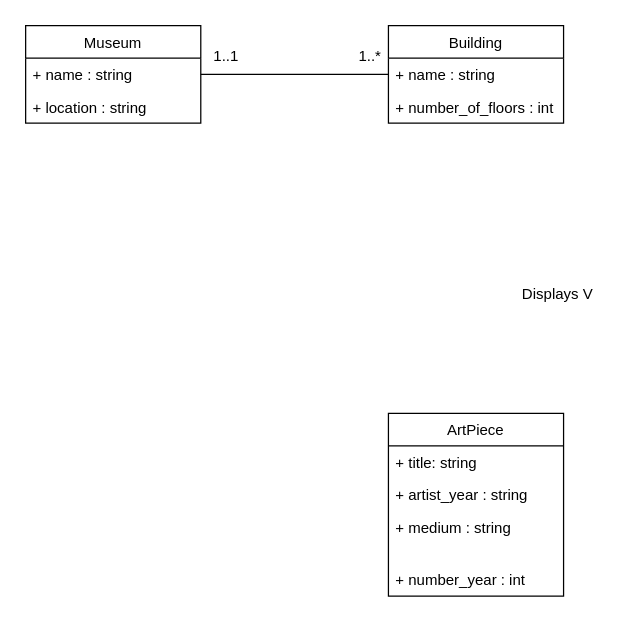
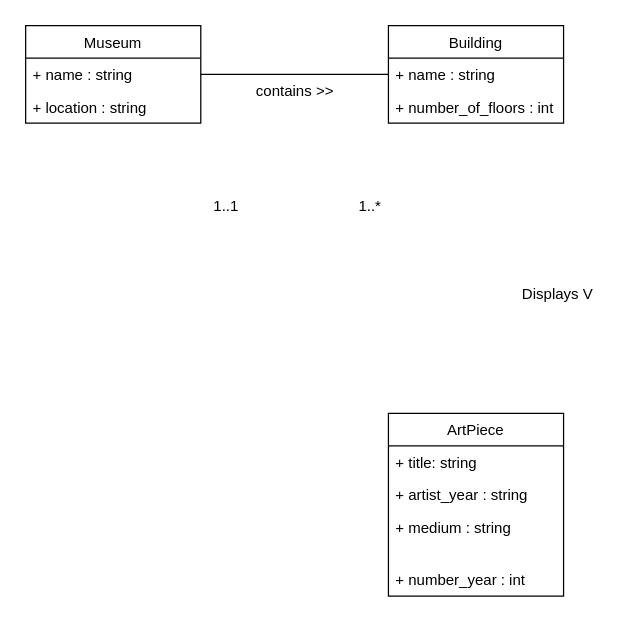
- <mxCell id="9" value="1..1" style="text;html=1;align=center;verticalAlign=middle;resizable=0;points=[];autosize=1;strokeColor=none;fillColor=none;" vertex="1" parent="1"><mxGeometry x="160" y="35" width="40" height="20" as="geometry" /></mxCell>
+ <mxCell id="9" value="1..1" style="text;html=1;align=center;verticalAlign=middle;resizable=0;points=[];autosize=1;strokeColor=none;fillColor=none;" vertex="1" parent="1"><mxGeometry x="160" y="155" width="40" height="20" as="geometry" /></mxCell>
- <mxCell id="10" value="1..*" style="text;html=1;align=center;verticalAlign=middle;resizable=0;points=[];autosize=1;strokeColor=none;fillColor=none;" vertex="1" parent="1"><mxGeometry x="280" y="35" width="30" height="20" as="geometry" /></mxCell>
+ <mxCell id="10" value="1..*" style="text;html=1;align=center;verticalAlign=middle;resizable=0;points=[];autosize=1;strokeColor=none;fillColor=none;" vertex="1" parent="1"><mxGeometry x="280" y="155" width="30" height="20" as="geometry" /></mxCell>
+ <mxCell id="17" value="contains &amp;gt;&amp;gt;" style="text;html=1;align=center;verticalAlign=middle;resizable=0;points=[];autosize=1;strokeColor=none;fillColor=none;" vertex="1" parent="1"><mxGeometry x="195" y="63" width="80" height="20" as="geometry" /></mxCell>
